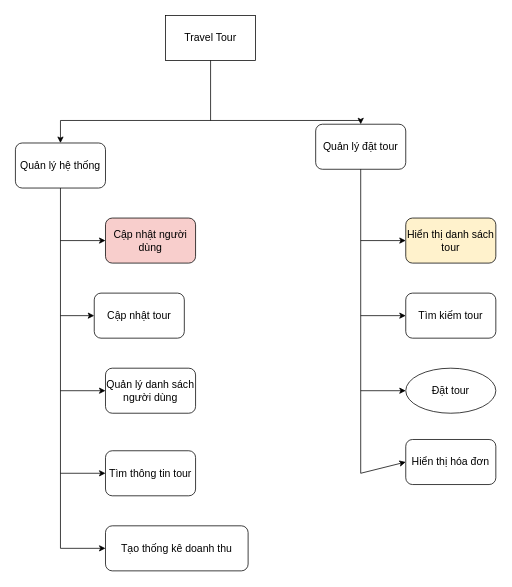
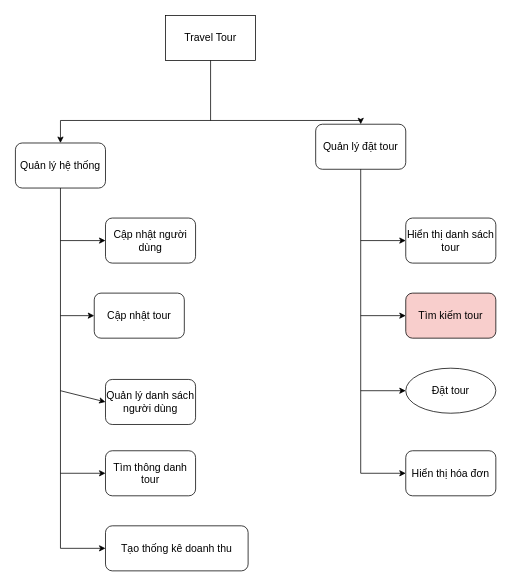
- <mxCell id="12" value="&lt;font style=&quot;font-size: 14px&quot;&gt;Cập nhật người dùng&lt;/font&gt;" style="rounded=1;whiteSpace=wrap;html=1;fillColor=#f8cecc;" vertex="1" parent="1"><mxGeometry x="140" y="290" width="120" height="60" as="geometry" /></mxCell>
+ <mxCell id="12" value="&lt;font style=&quot;font-size: 14px&quot;&gt;Cập nhật người dùng&lt;/font&gt;" style="rounded=1;whiteSpace=wrap;html=1;" vertex="1" parent="1"><mxGeometry x="140" y="290" width="120" height="60" as="geometry" /></mxCell>
- <mxCell id="22" value="&lt;font style=&quot;font-size: 14px&quot;&gt;Hiển thị danh sách tour&lt;/font&gt;" style="rounded=1;whiteSpace=wrap;html=1;fillColor=#fff2cc;" vertex="1" parent="1"><mxGeometry x="540" y="290" width="120" height="60" as="geometry" /></mxCell>
+ <mxCell id="22" value="&lt;font style=&quot;font-size: 14px&quot;&gt;Hiển thị danh sách tour&lt;/font&gt;" style="rounded=1;whiteSpace=wrap;html=1;" vertex="1" parent="1"><mxGeometry x="540" y="290" width="120" height="60" as="geometry" /></mxCell>
- <mxCell id="23" value="&lt;font style=&quot;font-size: 14px&quot;&gt;Tìm kiếm tour&lt;/font&gt;" style="rounded=1;whiteSpace=wrap;html=1;" vertex="1" parent="1"><mxGeometry x="540" y="390" width="120" height="60" as="geometry" /></mxCell>
+ <mxCell id="23" value="&lt;font style=&quot;font-size: 14px&quot;&gt;Tìm kiếm tour&lt;/font&gt;" style="rounded=1;whiteSpace=wrap;html=1;fillColor=#f8cecc;" vertex="1" parent="1"><mxGeometry x="540" y="390" width="120" height="60" as="geometry" /></mxCell>
- <mxCell id="15" value="&lt;font style=&quot;font-size: 14px&quot;&gt;Quản lý danh sách người dùng&lt;/font&gt;" style="rounded=1;whiteSpace=wrap;html=1;" vertex="1" parent="1"><mxGeometry x="140" y="490" width="120" height="60" as="geometry" /></mxCell>
+ <mxCell id="15" value="&lt;font style=&quot;font-size: 14px&quot;&gt;Quản lý danh sách người dùng&lt;/font&gt;" style="rounded=1;whiteSpace=wrap;html=1;" vertex="1" parent="1"><mxGeometry x="140" y="505" width="120" height="60" as="geometry" /></mxCell>
- <mxCell id="25" value="&lt;font style=&quot;font-size: 14px&quot;&gt;Hiển thị hóa đơn&lt;/font&gt;" style="rounded=1;whiteSpace=wrap;html=1;" vertex="1" parent="1"><mxGeometry x="540" y="585" width="120" height="60" as="geometry" /></mxCell>
+ <mxCell id="25" value="&lt;font style=&quot;font-size: 14px&quot;&gt;Hiển thị hóa đơn&lt;/font&gt;" style="rounded=1;whiteSpace=wrap;html=1;" vertex="1" parent="1"><mxGeometry x="540" y="600" width="120" height="60" as="geometry" /></mxCell>
- <mxCell id="17" value="&lt;font style=&quot;font-size: 14px&quot;&gt;Tìm thông tin tour&lt;/font&gt;" style="rounded=1;whiteSpace=wrap;html=1;" vertex="1" parent="1"><mxGeometry x="140" y="600" width="120" height="60" as="geometry" /></mxCell>
+ <mxCell id="17" value="&lt;font style=&quot;font-size: 14px&quot;&gt;Tìm thông danh tour&lt;/font&gt;" style="rounded=1;whiteSpace=wrap;html=1;" vertex="1" parent="1"><mxGeometry x="140" y="600" width="120" height="60" as="geometry" /></mxCell>
